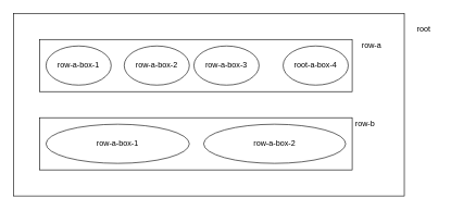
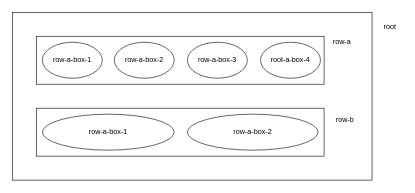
- <mxCell id="7" value="row-a-box-3" style="ellipse;whiteSpace=wrap;html=1;" vertex="1" parent="1"><mxGeometry x="297" y="70" width="100" height="60" as="geometry" /></mxCell>
+ <mxCell id="7" value="row-a-box-3" style="ellipse;whiteSpace=wrap;html=1;" vertex="1" parent="1"><mxGeometry x="312" y="70" width="100" height="60" as="geometry" /></mxCell>
- <mxCell id="12" value="row-b" style="text;html=1;strokeColor=none;fillColor=none;align=center;verticalAlign=middle;whiteSpace=wrap;rounded=0;" vertex="1" parent="1"><mxGeometry x="540" y="180" width="40" height="20" as="geometry" /></mxCell>
+ <mxCell id="12" value="row-b" style="text;html=1;strokeColor=none;fillColor=none;align=center;verticalAlign=middle;whiteSpace=wrap;rounded=0;" vertex="1" parent="1"><mxGeometry x="555" y="190" width="40" height="20" as="geometry" /></mxCell>
